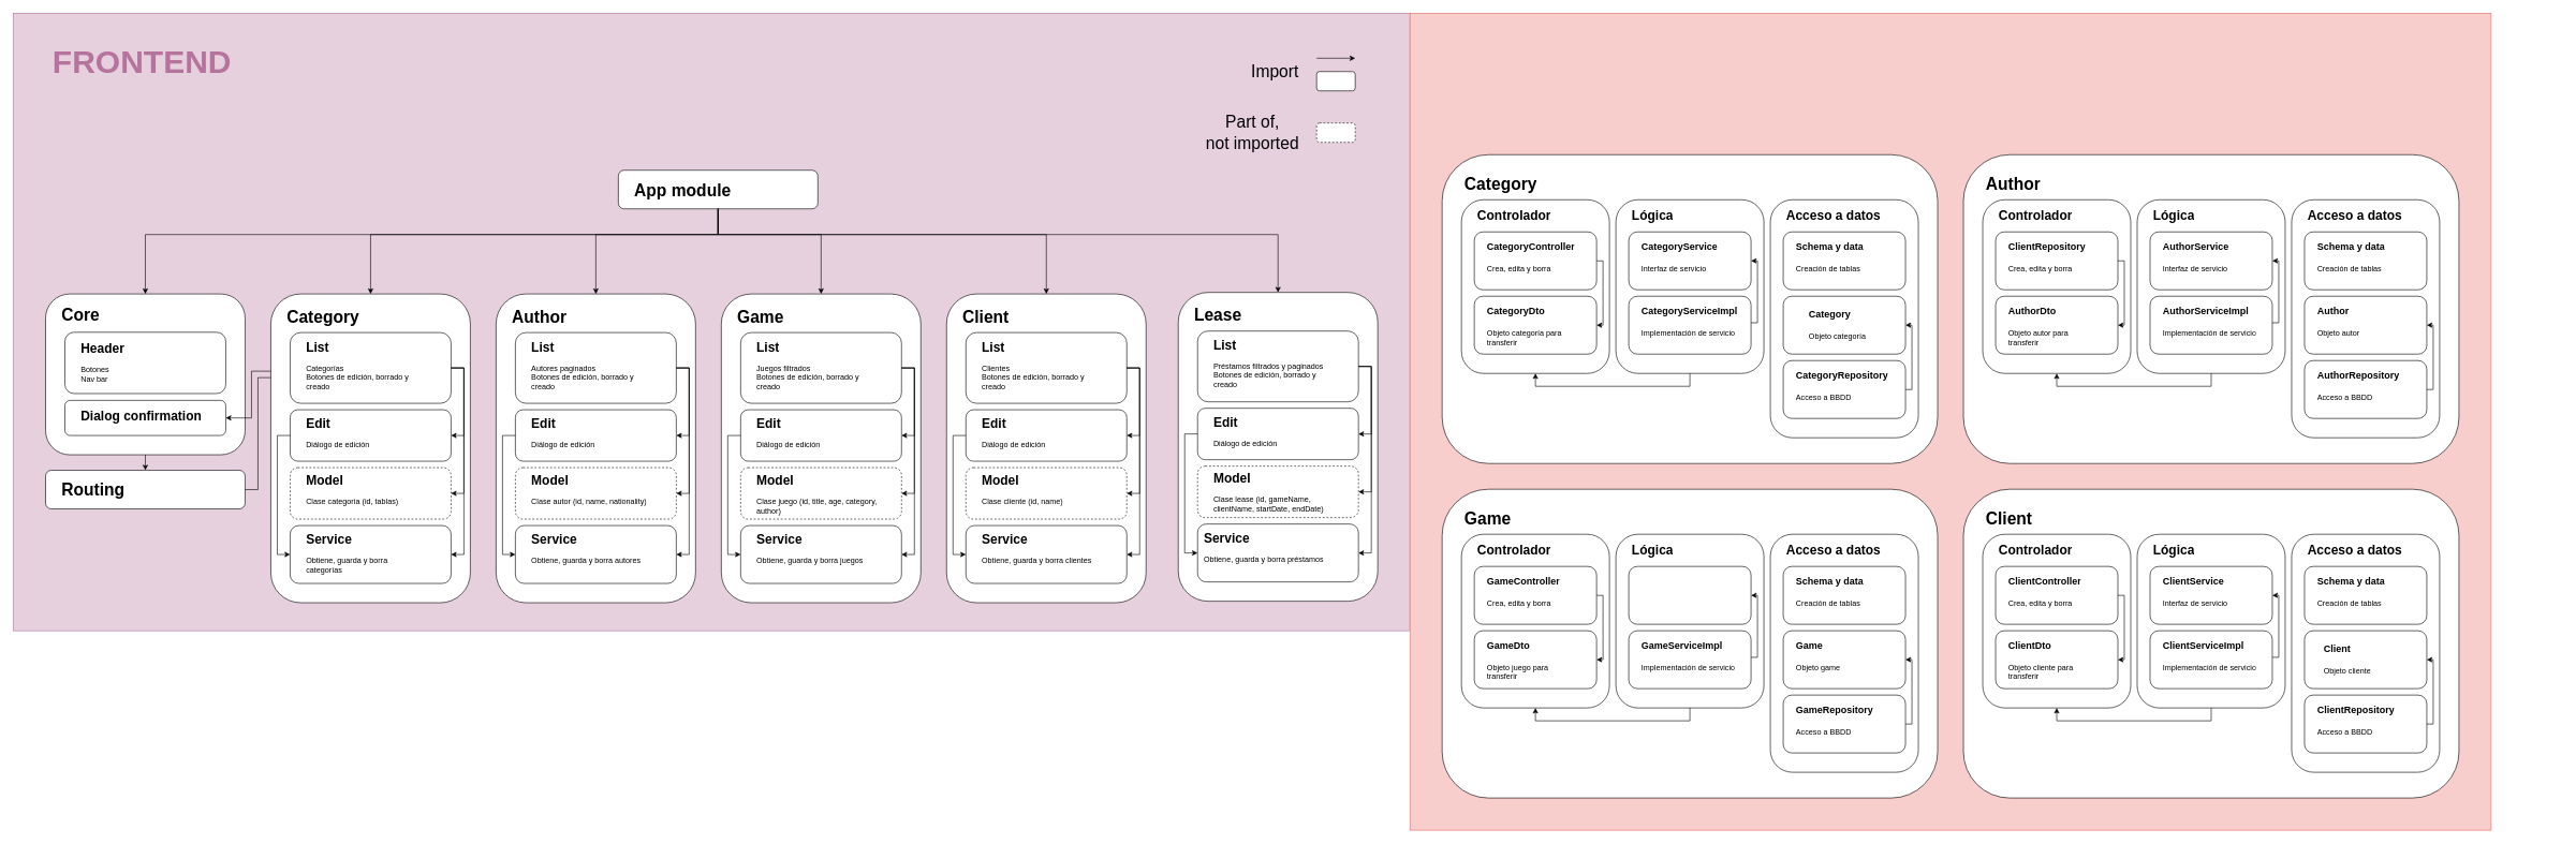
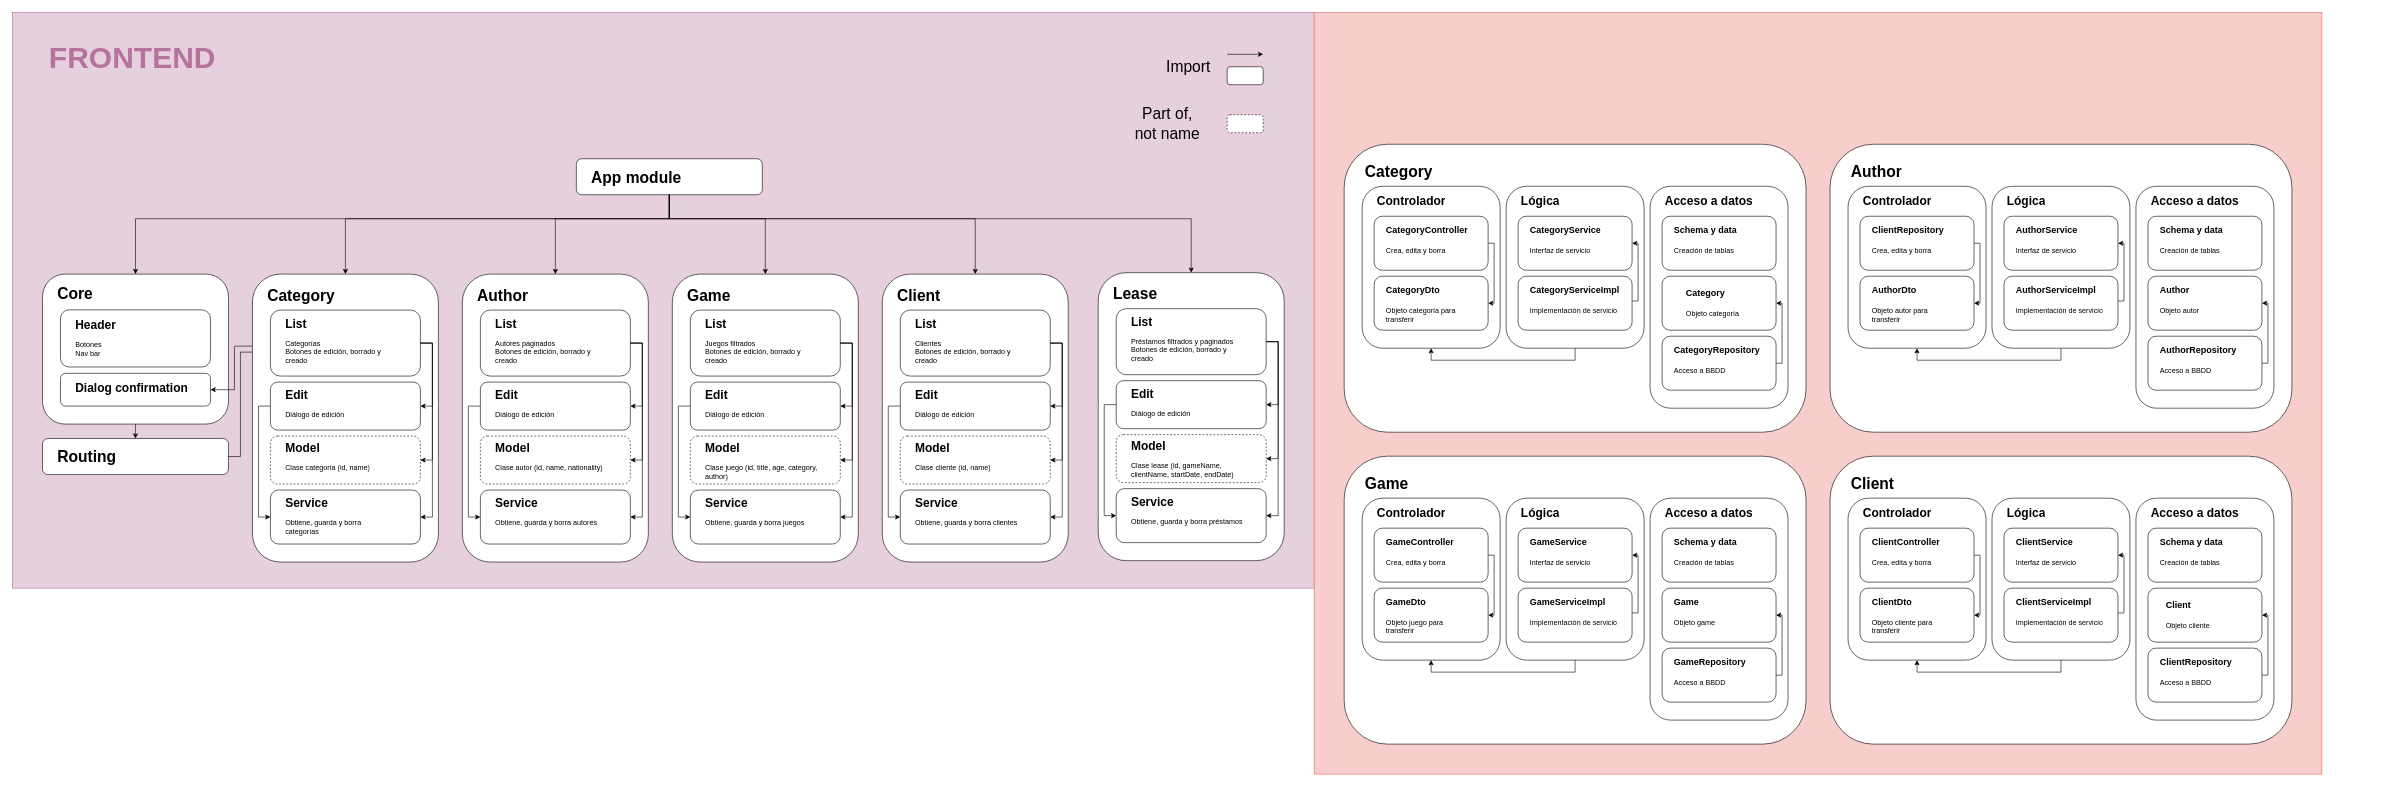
- <mxCell id="19" value="Part of, &lt;br&gt;not imported" style="text;html=1;align=center;verticalAlign=middle;resizable=0;points=[];autosize=1;strokeColor=none;fillColor=none;fontSize=26;" parent="1" vertex="1"><mxGeometry x="1865" y="170.77" width="160" height="70" as="geometry" /></mxCell>
+ <mxCell id="19" value="Part of, &lt;br&gt;not name" style="text;html=1;align=center;verticalAlign=middle;resizable=0;points=[];autosize=1;strokeColor=none;fillColor=none;fontSize=26;" parent="1" vertex="1"><mxGeometry x="1865" y="170.77" width="160" height="70" as="geometry" /></mxCell>
- <mxCell id="41" value="&lt;h1 style=&quot;font-size: 20px;&quot;&gt;Model&lt;/h1&gt;&lt;div&gt;Clase categoría (id, tablas)&lt;/div&gt;&lt;div&gt;&lt;br&gt;&lt;/div&gt;" style="text;html=1;strokeColor=none;fillColor=none;spacing=5;spacingTop=-20;whiteSpace=wrap;overflow=hidden;rounded=0;" parent="39" vertex="1"><mxGeometry x="20" y="5.333" width="190" height="64.0" as="geometry" /></mxCell>
+ <mxCell id="41" value="&lt;h1 style=&quot;font-size: 20px;&quot;&gt;Model&lt;/h1&gt;&lt;div&gt;Clase categoría (id, name)&lt;/div&gt;&lt;div&gt;&lt;br&gt;&lt;/div&gt;" style="text;html=1;strokeColor=none;fillColor=none;spacing=5;spacingTop=-20;whiteSpace=wrap;overflow=hidden;rounded=0;" parent="39" vertex="1"><mxGeometry x="20" y="5.333" width="190" height="64.0" as="geometry" /></mxCell>
- <mxCell id="251" value="&lt;h1 style=&quot;font-size: 20px;&quot;&gt;Service&lt;/h1&gt;&lt;div&gt;Obtiene, guarda y borra préstamos&lt;/div&gt;&lt;div&gt;&lt;br&gt;&lt;/div&gt;" style="text;html=1;strokeColor=none;fillColor=none;spacing=5;spacingTop=-20;whiteSpace=wrap;overflow=hidden;rounded=0;" vertex="1" parent="249"><mxGeometry x="5" y="7.33" width="220" height="72.67" as="geometry" /></mxCell>
+ <mxCell id="251" value="&lt;h1 style=&quot;font-size: 20px;&quot;&gt;Service&lt;/h1&gt;&lt;div&gt;Obtiene, guarda y borra préstamos&lt;/div&gt;&lt;div&gt;&lt;br&gt;&lt;/div&gt;" style="text;html=1;strokeColor=none;fillColor=none;spacing=5;spacingTop=-20;whiteSpace=wrap;overflow=hidden;rounded=0;" vertex="1" parent="249"><mxGeometry x="20" y="7.33" width="220" height="72.67" as="geometry" /></mxCell>
+ <mxCell id="194" value="&lt;h1 style=&quot;&quot;&gt;&lt;font style=&quot;font-size: 15px; line-height: 1;&quot;&gt;GameService&lt;/font&gt;&lt;/h1&gt;&lt;div style=&quot;&quot;&gt;Interfaz de servicio&lt;/div&gt;" style="text;html=1;strokeColor=none;fillColor=none;spacing=5;spacingTop=-20;whiteSpace=wrap;overflow=hidden;rounded=0;container=0;" parent="1" vertex="1"><mxGeometry x="2545.2" y="880" width="144.4" height="82.67" as="geometry" /></mxCell>
